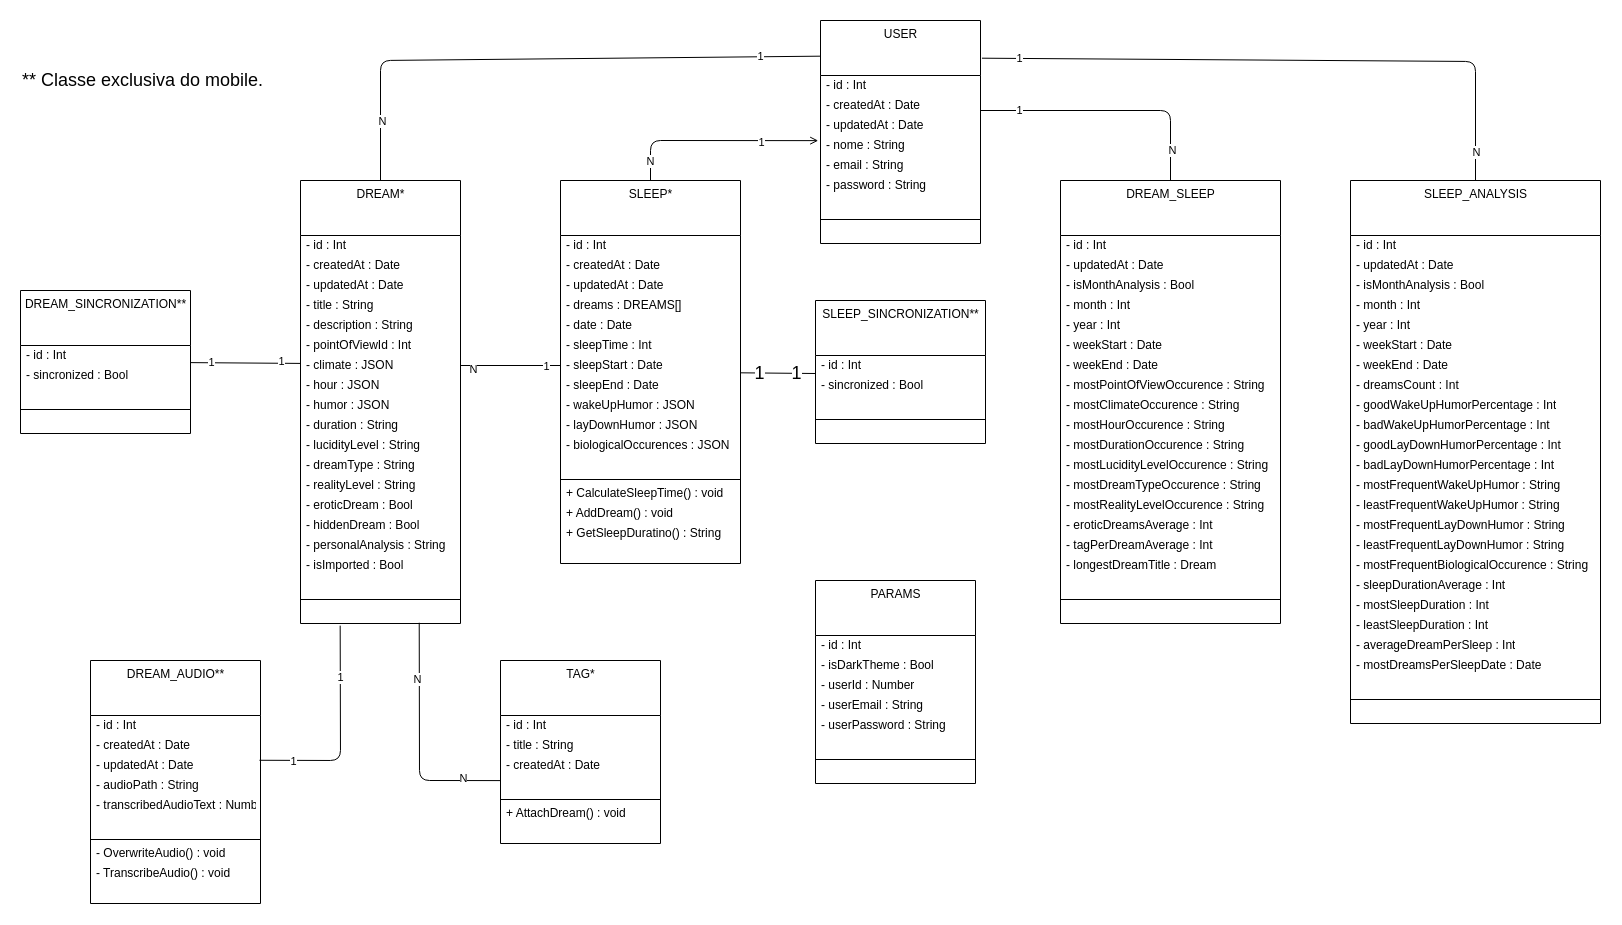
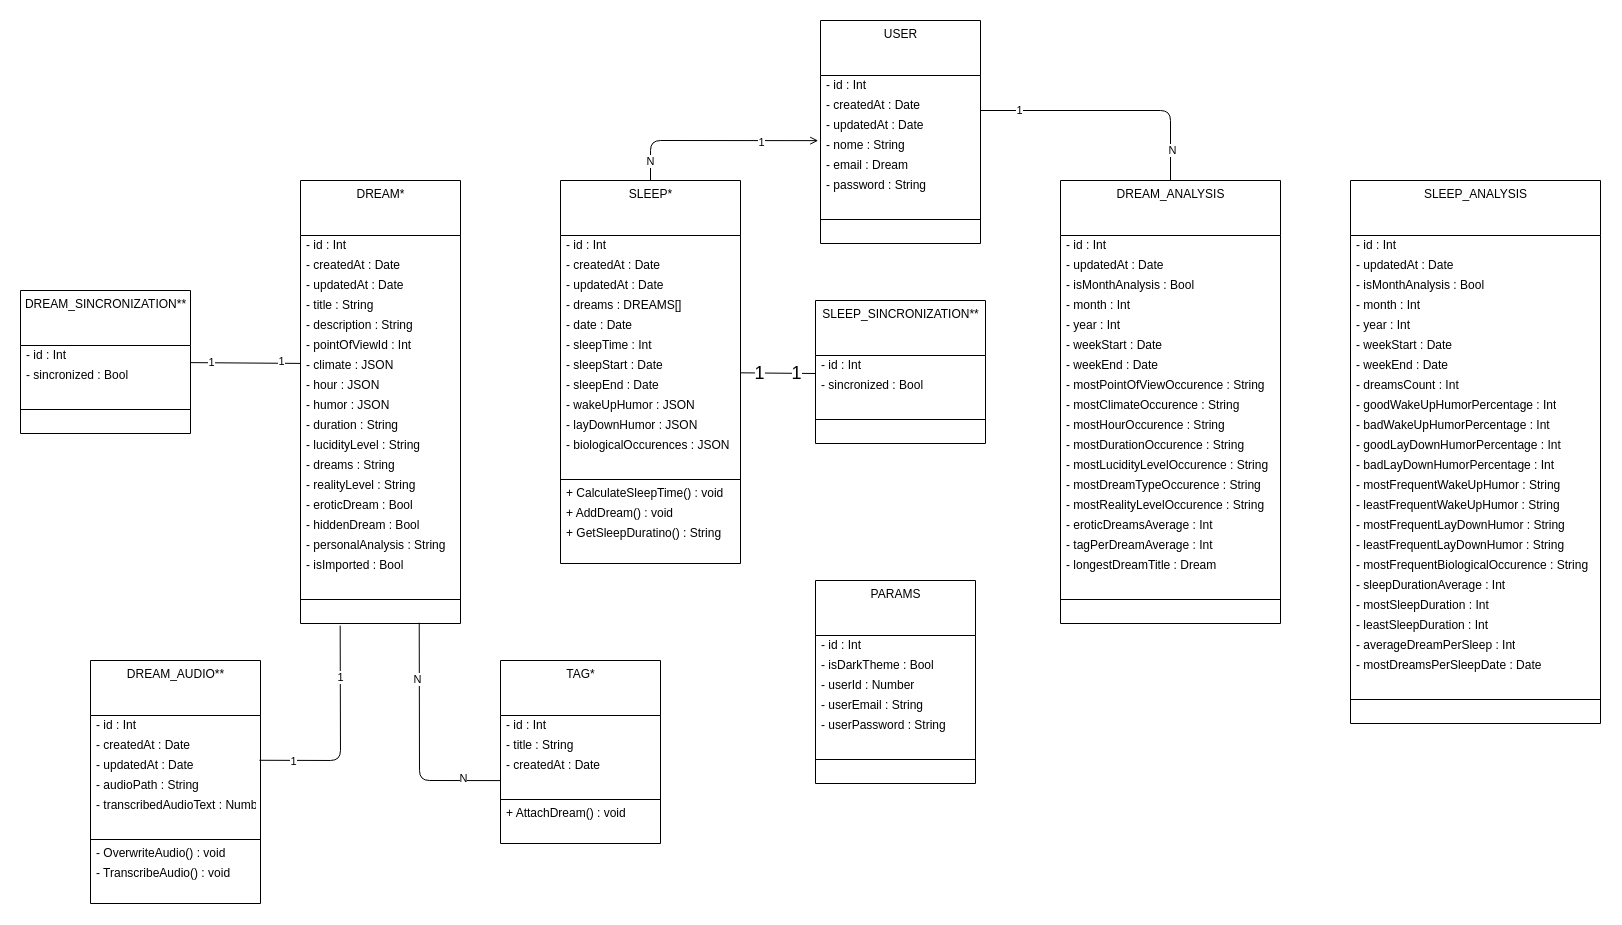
- <mxCell id="65" style="edgeStyle=none;html=1;entryX=0.5;entryY=0;entryDx=0;entryDy=0;strokeColor=default;endArrow=none;endFill=0;exitX=-0.002;exitY=0.16;exitDx=0;exitDy=0;exitPerimeter=0;" parent="1" source="2" target="36" edge="1"><mxGeometry relative="1" as="geometry"><mxPoint y="220" as="sourcePoint" x="580" /><Array as="points"><mxPoint x="380" y="60" /></Array></mxGeometry></mxCell>
- <mxCell id="66" value="1" style="edgeLabel;html=1;align=center;verticalAlign=middle;resizable=0;points=[];" parent="65" vertex="1" connectable="0"><mxGeometry x="-0.63" y="-1" relative="1" as="geometry"><mxPoint x="44" as="offset" /></mxGeometry></mxCell>
- <mxCell id="67" value="N" style="edgeLabel;html=1;align=center;verticalAlign=middle;resizable=0;points=[];" parent="65" vertex="1" connectable="0"><mxGeometry x="0.808" y="1" relative="1" as="geometry"><mxPoint y="-6" as="offset" /></mxGeometry></mxCell>
- <mxCell id="108" style="edgeStyle=none;html=1;entryX=1.009;entryY=0.169;entryDx=0;entryDy=0;endArrow=none;endFill=0;exitX=0.5;exitY=0;exitDx=0;exitDy=0;entryPerimeter=0;" parent="1" source="111" target="2" edge="1"><mxGeometry relative="1" as="geometry"><Array as="points"><mxPoint x="1475" y="61" /></Array></mxGeometry></mxCell>
- <mxCell id="109" value="1" style="edgeLabel;html=1;align=center;verticalAlign=middle;resizable=0;points=[];" parent="108" vertex="1" connectable="0"><mxGeometry x="0.882" relative="1" as="geometry"><mxPoint as="offset" /></mxGeometry></mxCell>
- <mxCell id="110" value="N" style="edgeLabel;html=1;align=center;verticalAlign=middle;resizable=0;points=[];" parent="108" vertex="1" connectable="0"><mxGeometry x="-0.904" relative="1" as="geometry"><mxPoint as="offset" /></mxGeometry></mxCell>
- <mxCell id="149" value="&lt;font style=&quot;font-size: 18px;&quot;&gt;** Classe exclusiva do mobile.&lt;/font&gt;" style="text;html=1;align=left;verticalAlign=middle;resizable=0;points=[];autosize=1;strokeColor=none;fillColor=none;" parent="1" vertex="1"><mxGeometry x="20" y="60" width="260" height="40" as="geometry" /></mxCell>
- <mxCell id="7" value="- email : String" style="text;html=1;strokeColor=none;fillColor=none;align=left;verticalAlign=middle;spacingLeft=4;spacingRight=4;overflow=hidden;rotatable=0;points=[[0,0.5],[1,0.5]];portConstraint=eastwest;rounded=0;strokeWidth=1;" parent="2" vertex="1"><mxGeometry y="135" width="160" height="20" as="geometry" /></mxCell>
+ <mxCell id="7" value="- email : Dream" style="text;html=1;strokeColor=none;fillColor=none;align=left;verticalAlign=middle;spacingLeft=4;spacingRight=4;overflow=hidden;rotatable=0;points=[[0,0.5],[1,0.5]];portConstraint=eastwest;rounded=0;strokeWidth=1;" parent="2" vertex="1"><mxGeometry y="135" width="160" height="20" as="geometry" /></mxCell>
- <mxCell id="87" value="DREAM_SLEEP" style="swimlane;fontStyle=0;align=center;verticalAlign=top;childLayout=stackLayout;horizontal=1;startSize=55;horizontalStack=0;resizeParent=1;resizeParentMax=0;resizeLast=0;collapsible=0;marginBottom=0;html=1;rounded=0;strokeColor=default;strokeWidth=1;" parent="1" vertex="1"><mxGeometry x="1060" y="180" width="220" height="443" as="geometry" /></mxCell>
+ <mxCell id="87" value="DREAM_ANALYSIS" style="swimlane;fontStyle=0;align=center;verticalAlign=top;childLayout=stackLayout;horizontal=1;startSize=55;horizontalStack=0;resizeParent=1;resizeParentMax=0;resizeLast=0;collapsible=0;marginBottom=0;html=1;rounded=0;strokeColor=default;strokeWidth=1;" parent="1" vertex="1"><mxGeometry x="1060" y="180" width="220" height="443" as="geometry" /></mxCell>
- <mxCell id="68" style="edgeStyle=none;html=1;entryX=1;entryY=0.5;entryDx=0;entryDy=0;strokeColor=default;endArrow=none;endFill=0;" parent="1" source="25" target="43" edge="1"><mxGeometry relative="1" as="geometry" /></mxCell>
- <mxCell id="69" value="1" style="edgeLabel;html=1;align=center;verticalAlign=middle;resizable=0;points=[];" parent="68" vertex="1" connectable="0"><mxGeometry x="-0.708" relative="1" as="geometry"><mxPoint as="offset" /></mxGeometry></mxCell>
- <mxCell id="70" value="N" style="edgeLabel;html=1;align=center;verticalAlign=middle;resizable=0;points=[];" parent="68" vertex="1" connectable="0"><mxGeometry x="0.754" y="3" relative="1" as="geometry"><mxPoint as="offset" /></mxGeometry></mxCell>
- <mxCell id="48" value="- dreamType : String" style="text;html=1;strokeColor=none;fillColor=none;align=left;verticalAlign=middle;spacingLeft=4;spacingRight=4;overflow=hidden;rotatable=0;points=[[0,0.5],[1,0.5]];portConstraint=eastwest;rounded=0;strokeWidth=1;" parent="36" vertex="1"><mxGeometry y="275" width="160" height="20" as="geometry" /></mxCell>
+ <mxCell id="48" value="- dreams : String" style="text;html=1;strokeColor=none;fillColor=none;align=left;verticalAlign=middle;spacingLeft=4;spacingRight=4;overflow=hidden;rotatable=0;points=[[0,0.5],[1,0.5]];portConstraint=eastwest;rounded=0;strokeWidth=1;" parent="36" vertex="1"><mxGeometry y="275" width="160" height="20" as="geometry" /></mxCell>
